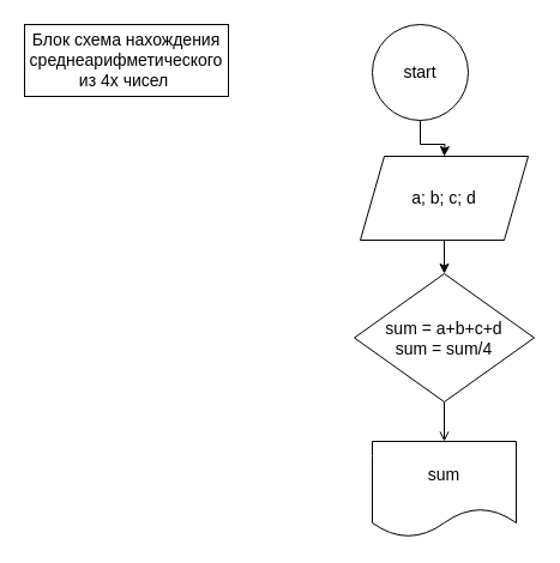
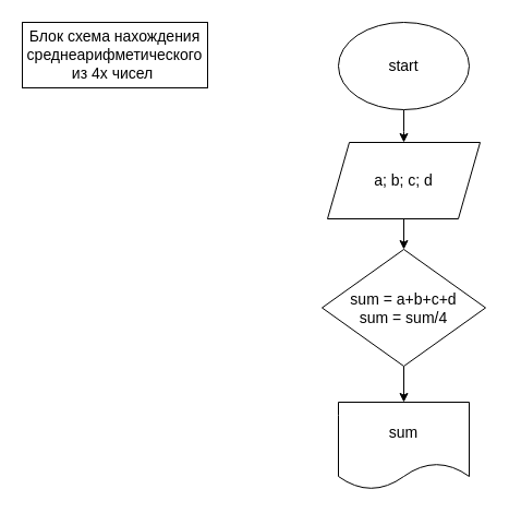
- <mxCell id="4" value="start" style="ellipse;whiteSpace=wrap;html=1;fontSize=14;" parent="1" vertex="1"><mxGeometry x="310" y="20" width="80" height="80" as="geometry" /></mxCell>
+ <mxCell id="4" value="start" style="ellipse;whiteSpace=wrap;html=1;fontSize=14;" parent="1" vertex="1"><mxGeometry x="310" y="20" width="120" height="80" as="geometry" /></mxCell>
- <mxCell id="7" style="edgeStyle=orthogonalEdgeStyle;rounded=0;orthogonalLoop=1;jettySize=auto;html=1;exitX=0.5;exitY=1;exitDx=0;exitDy=0;entryX=0.5;entryY=0;entryDx=0;entryDy=0;fontSize=14;endArrow=open;" parent="1" source="8" target="9" edge="1"><mxGeometry relative="1" as="geometry" /></mxCell>
+ <mxCell id="7" style="edgeStyle=orthogonalEdgeStyle;rounded=0;orthogonalLoop=1;jettySize=auto;html=1;exitX=0.5;exitY=1;exitDx=0;exitDy=0;entryX=0.5;entryY=0;entryDx=0;entryDy=0;fontSize=14;" parent="1" source="8" target="9" edge="1"><mxGeometry relative="1" as="geometry" /></mxCell>
